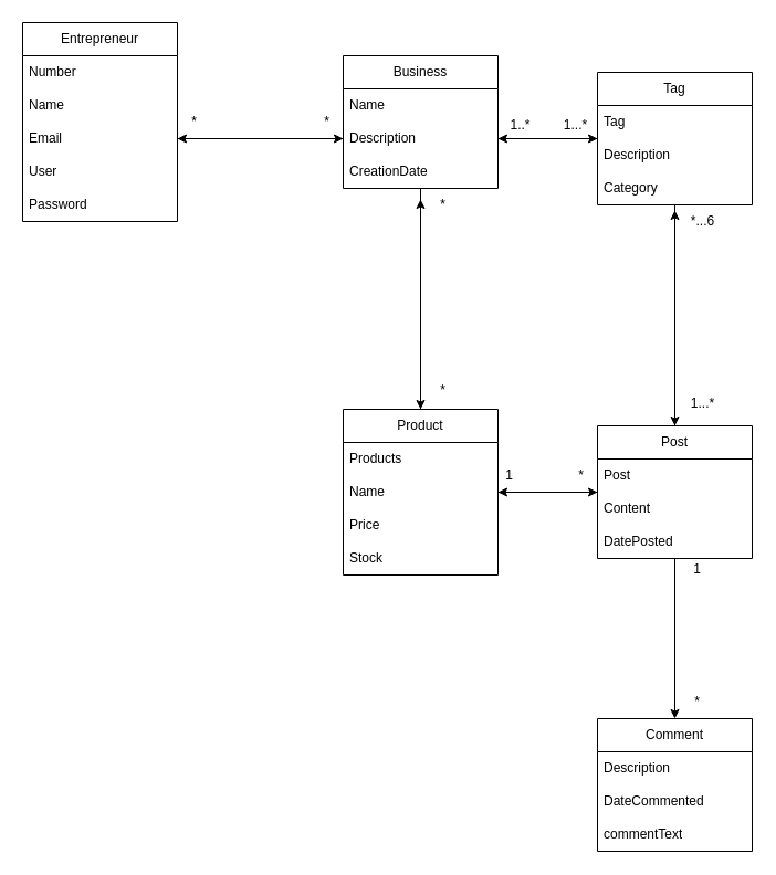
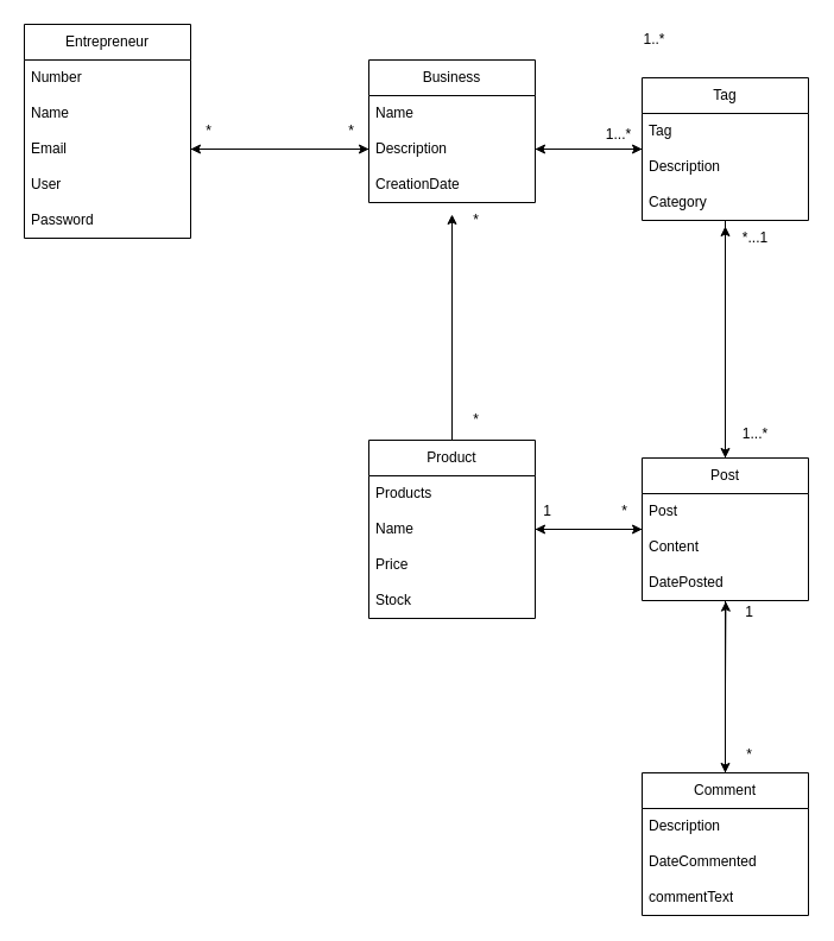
- <mxCell id="25" value="1..*" style="text;html=1;align=center;verticalAlign=middle;resizable=0;points=[];autosize=1;strokeColor=none;fillColor=none;" vertex="1" parent="1"><mxGeometry x="450" y="98" width="40" height="30" as="geometry" /></mxCell>
+ <mxCell id="25" value="1..*" style="text;html=1;align=center;verticalAlign=middle;resizable=0;points=[];autosize=1;strokeColor=none;fillColor=none;" vertex="1" parent="1"><mxGeometry x="530" y="18" width="40" height="30" as="geometry" /></mxCell>
- <mxCell id="14" style="edgeStyle=orthogonalEdgeStyle;rounded=0;orthogonalLoop=1;jettySize=auto;html=1;entryX=0.5;entryY=0;entryDx=0;entryDy=0;" edge="1" parent="1" source="15" target="39"><mxGeometry relative="1" as="geometry" /></mxCell>
- <mxCell id="47" value="*...6" style="text;html=1;align=center;verticalAlign=middle;resizable=0;points=[];autosize=1;strokeColor=none;fillColor=none;" vertex="1" parent="1"><mxGeometry x="615" y="185" width="40" height="30" as="geometry" /></mxCell>
+ <mxCell id="47" value="*...1" style="text;html=1;align=center;verticalAlign=middle;resizable=0;points=[];autosize=1;strokeColor=none;fillColor=none;" vertex="1" parent="1"><mxGeometry x="615" y="185" width="40" height="30" as="geometry" /></mxCell>
+ <mxCell id="46" style="edgeStyle=orthogonalEdgeStyle;rounded=0;orthogonalLoop=1;jettySize=auto;html=1;entryX=0.503;entryY=1.022;entryDx=0;entryDy=0;entryPerimeter=0;" edge="1" parent="1" source="34" target="33"><mxGeometry relative="1" as="geometry" /></mxCell>
